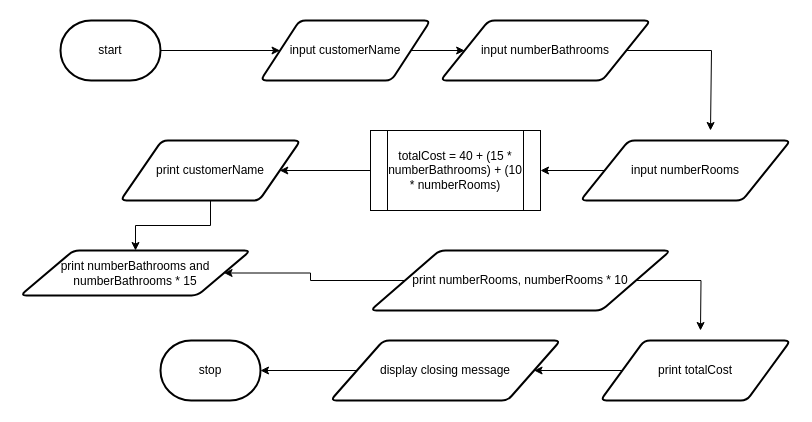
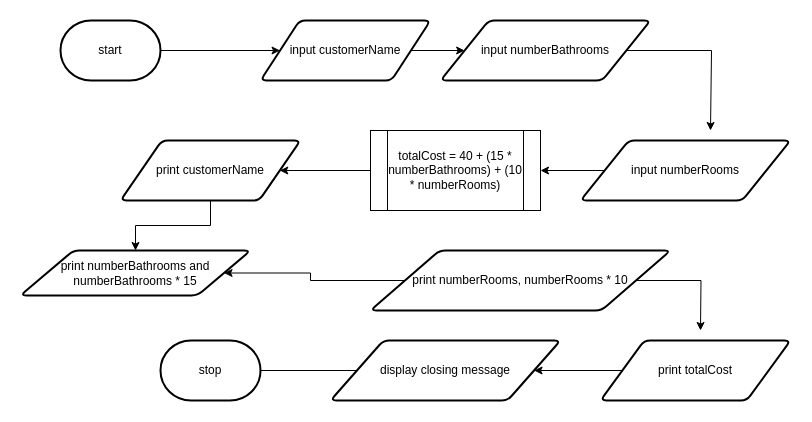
- <mxCell id="22" style="edgeStyle=orthogonalEdgeStyle;rounded=0;orthogonalLoop=1;jettySize=auto;html=1;entryX=1;entryY=0.5;entryDx=0;entryDy=0;entryPerimeter=0;" edge="1" parent="1" source="20" target="21"><mxGeometry relative="1" as="geometry" /></mxCell>
+ <mxCell id="22" style="edgeStyle=orthogonalEdgeStyle;rounded=0;orthogonalLoop=1;jettySize=auto;html=1;entryX=1;entryY=0.5;entryDx=0;entryDy=0;entryPerimeter=0;endArrow=none;" edge="1" parent="1" source="20" target="21"><mxGeometry relative="1" as="geometry" /></mxCell>
